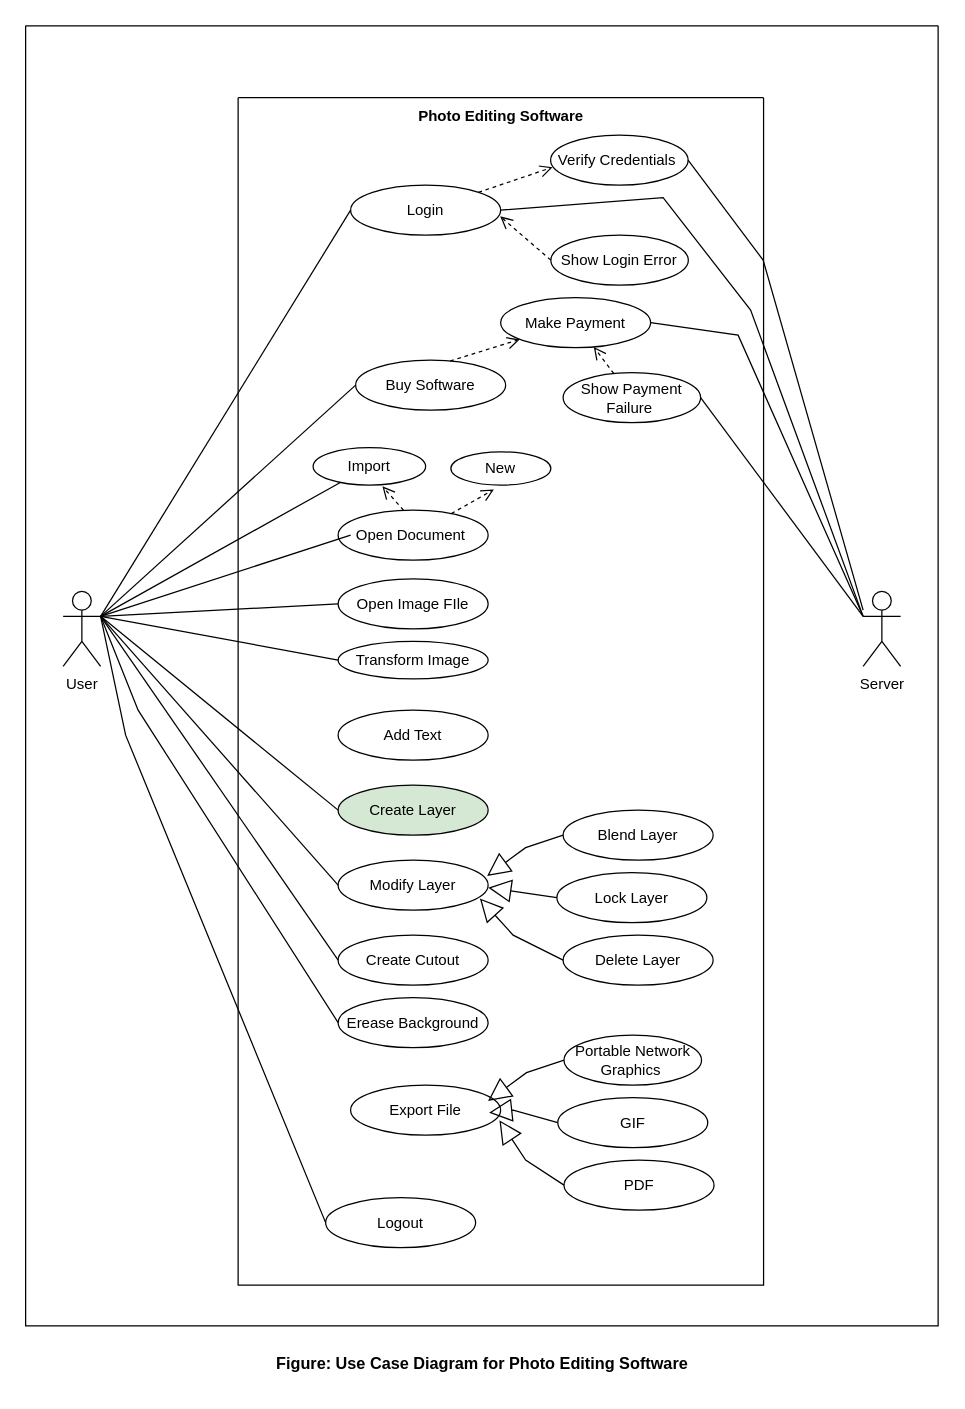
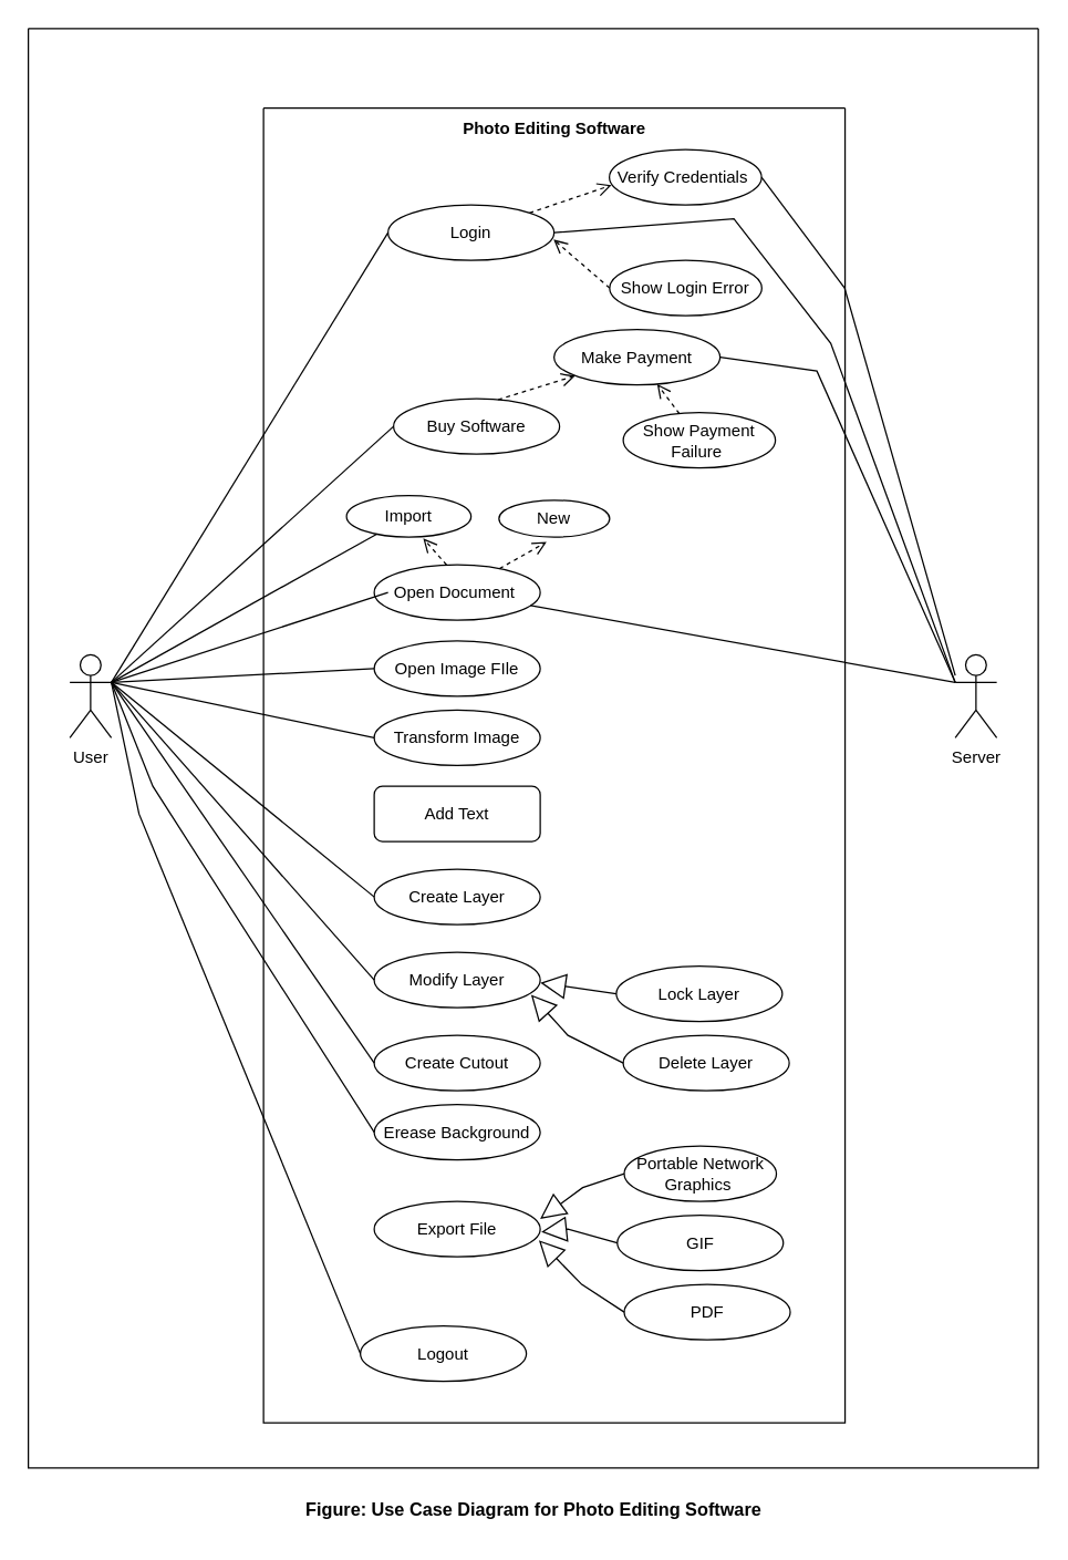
- <mxCell id="53" value="" style="endArrow=none;html=1;rounded=0;exitX=0;exitY=0.333;exitDx=0;exitDy=0;exitPerimeter=0;entryX=1;entryY=0.5;entryDx=0;entryDy=0;" edge="1" parent="2" source="52" target="16"><mxGeometry width="50" height="50" relative="1" as="geometry"><mxPoint x="70" y="482.5" as="sourcePoint" /><mxPoint x="270.0" y="417.5" as="targetPoint" /></mxGeometry></mxCell>
+ <mxCell id="53" value="" style="endArrow=none;html=1;rounded=0;exitX=0;exitY=0.333;exitDx=0;exitDy=0;exitPerimeter=0;" edge="1" parent="2" source="52" target="8"><mxGeometry width="50" height="50" relative="1" as="geometry"><mxPoint x="70" y="482.5" as="sourcePoint" /><mxPoint x="270.0" y="417.5" as="targetPoint" /></mxGeometry></mxCell>
- <mxCell id="18" value="Transform Image" style="ellipse;whiteSpace=wrap;html=1;" vertex="1" parent="4"><mxGeometry x="80" y="435" width="120" height="30" as="geometry" /></mxCell>
+ <mxCell id="18" value="Transform Image" style="ellipse;whiteSpace=wrap;html=1;" vertex="1" parent="4"><mxGeometry x="80" y="435" width="120" height="40" as="geometry" /></mxCell>
- <mxCell id="23" value="Add Text" style="ellipse;whiteSpace=wrap;html=1;" vertex="1" parent="4"><mxGeometry x="80" y="490" width="120" height="40" as="geometry" /></mxCell>
+ <mxCell id="23" value="Add Text" style="whiteSpace=wrap;html=1;rounded=1;" vertex="1" parent="4"><mxGeometry x="80" y="490" width="120" height="40" as="geometry" /></mxCell>
- <mxCell id="24" value="Create Layer" style="ellipse;whiteSpace=wrap;html=1;fillColor=#d5e8d4;" vertex="1" parent="4"><mxGeometry x="80" y="550" width="120" height="40" as="geometry" /></mxCell>
+ <mxCell id="24" value="Create Layer" style="ellipse;whiteSpace=wrap;html=1;" vertex="1" parent="4"><mxGeometry x="80" y="550" width="120" height="40" as="geometry" /></mxCell>
- <mxCell id="29" value="Blend Layer" style="ellipse;whiteSpace=wrap;html=1;" vertex="1" parent="4"><mxGeometry x="260" y="570" width="120" height="40" as="geometry" /></mxCell>
- <mxCell id="30" value="&lt;br&gt;" style="endArrow=block;endSize=16;endFill=0;html=1;rounded=0;exitX=0;exitY=0.5;exitDx=0;exitDy=0;entryX=0.994;entryY=0.315;entryDx=0;entryDy=0;entryPerimeter=0;" edge="1" parent="4" source="29" target="25"><mxGeometry width="160" relative="1" as="geometry"><mxPoint x="270" y="700" as="sourcePoint" /><mxPoint x="203.4" y="650.64" as="targetPoint" /><Array as="points"><mxPoint x="230" y="600" /></Array></mxGeometry></mxCell>
- <mxCell id="35" value="Export File" style="ellipse;whiteSpace=wrap;html=1;" vertex="1" parent="4"><mxGeometry x="90" y="790" width="120" height="40" as="geometry" /></mxCell>
+ <mxCell id="35" value="Export File" style="ellipse;whiteSpace=wrap;html=1;" vertex="1" parent="4"><mxGeometry x="80" y="790" width="120" height="40" as="geometry" /></mxCell>
